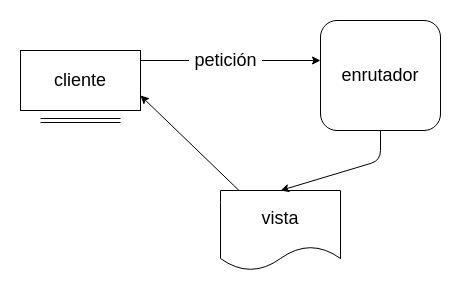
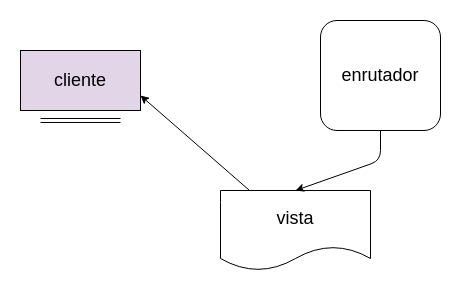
- <mxCell id="2" value="" style="edgeStyle=orthogonalEdgeStyle;rounded=0;orthogonalLoop=1;jettySize=auto;html=1;" parent="1" source="4" target="5" edge="1"><mxGeometry relative="1" as="geometry"><Array as="points"><mxPoint x="250" y="60" /><mxPoint x="250" y="60" /></Array></mxGeometry></mxCell>
- <mxCell id="3" value="&lt;font style=&quot;font-size: 18px&quot;&gt;&amp;nbsp;petición&amp;nbsp;&lt;/font&gt;" style="edgeLabel;html=1;align=center;verticalAlign=middle;resizable=0;points=[];" parent="2" vertex="1" connectable="0"><mxGeometry x="0.001" y="7" relative="1" as="geometry"><mxPoint x="-6" y="6" as="offset" /></mxGeometry></mxCell>
- <mxCell id="4" value="&lt;font style=&quot;font-size: 18px&quot;&gt;cliente&lt;/font&gt;" style="rounded=0;whiteSpace=wrap;html=1;" parent="1" vertex="1"><mxGeometry x="20" y="50" width="120" height="60" as="geometry" /></mxCell>
+ <mxCell id="4" value="&lt;font style=&quot;font-size: 18px&quot;&gt;cliente&lt;/font&gt;" style="rounded=0;whiteSpace=wrap;html=1;fillColor=#e1d5e7;" parent="1" vertex="1"><mxGeometry x="20" y="50" width="120" height="60" as="geometry" /></mxCell>
- <mxCell id="7" value="&lt;font style=&quot;font-size: 18px&quot;&gt;vista&lt;/font&gt;" style="shape=document;whiteSpace=wrap;html=1;boundedLbl=1;" parent="1" vertex="1"><mxGeometry x="220" y="190" width="120" height="80" as="geometry" /></mxCell>
+ <mxCell id="7" value="&lt;font style=&quot;font-size: 18px&quot;&gt;vista&lt;/font&gt;" style="shape=document;whiteSpace=wrap;html=1;boundedLbl=1;" parent="1" vertex="1"><mxGeometry x="220" y="190" width="150" height="80" as="geometry" /></mxCell>
